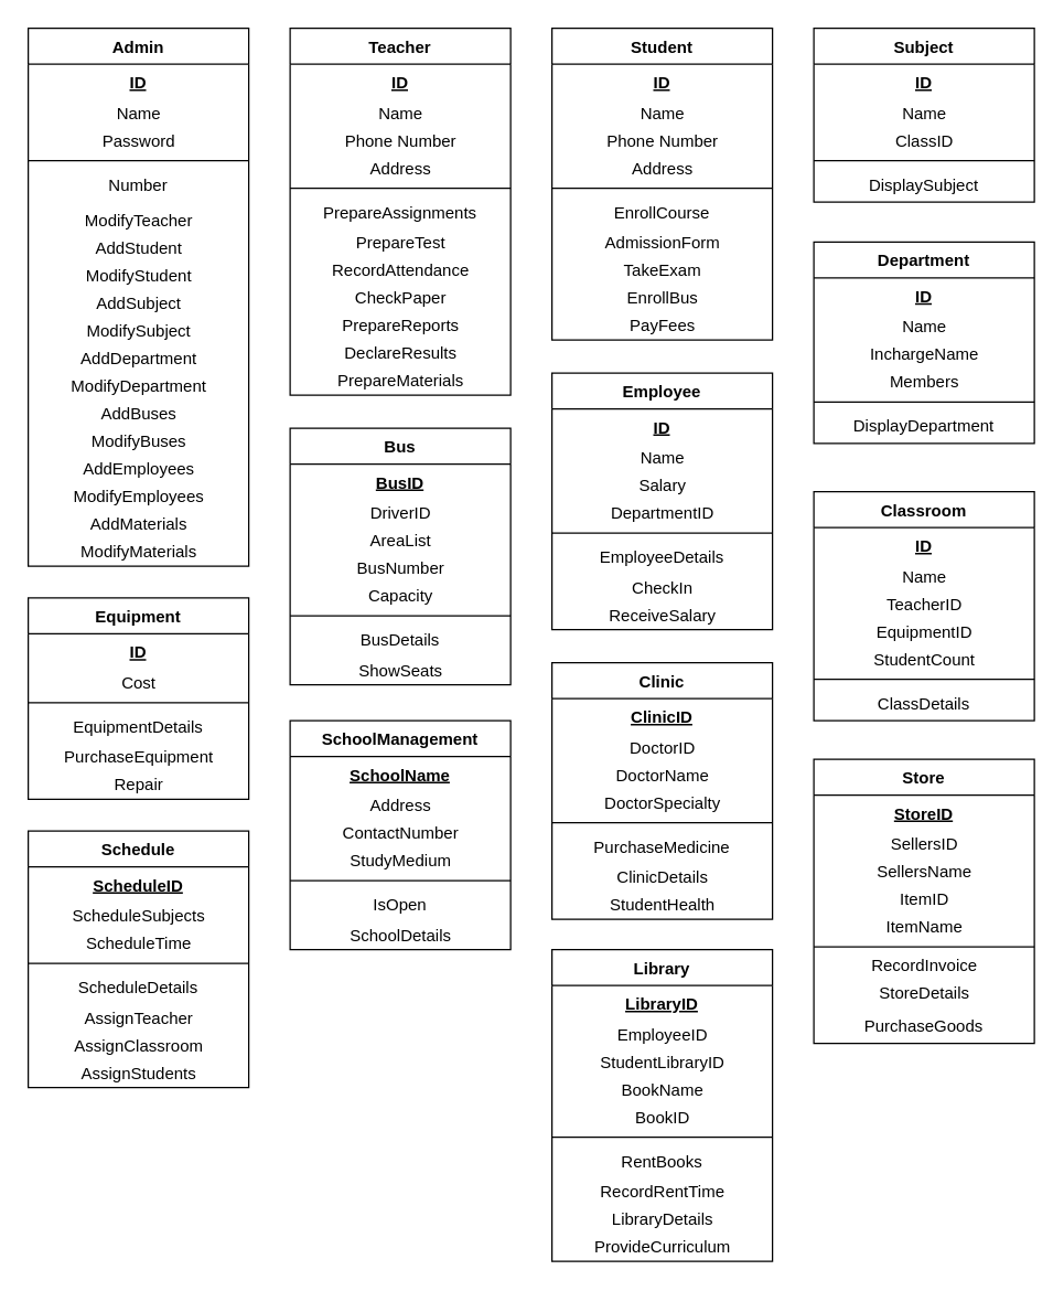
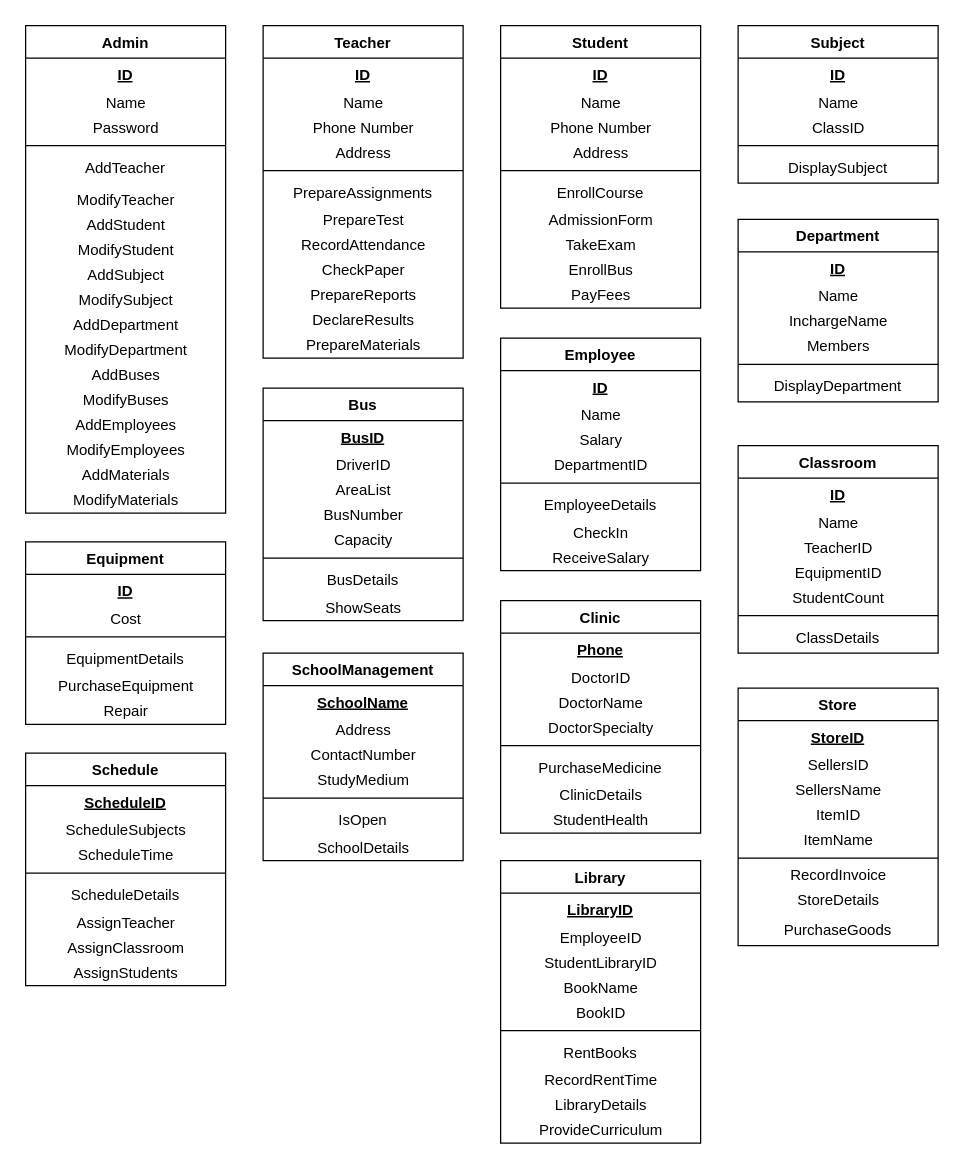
- <mxCell id="7" value="Number" style="text;strokeColor=none;fillColor=none;align=center;verticalAlign=top;spacingLeft=4;spacingRight=4;overflow=hidden;rotatable=0;points=[[0,0.5],[1,0.5]];portConstraint=eastwest;" vertex="1" parent="2"><mxGeometry y="100" width="160" height="30" as="geometry" /></mxCell>
+ <mxCell id="7" value="AddTeacher" style="text;strokeColor=none;fillColor=none;align=center;verticalAlign=top;spacingLeft=4;spacingRight=4;overflow=hidden;rotatable=0;points=[[0,0.5],[1,0.5]];portConstraint=eastwest;" vertex="1" parent="2"><mxGeometry y="100" width="160" height="30" as="geometry" /></mxCell>
- <mxCell id="100" value="ClinicID" style="text;strokeColor=none;fillColor=none;align=center;verticalAlign=top;spacingLeft=4;spacingRight=4;overflow=hidden;rotatable=0;points=[[0,0.5],[1,0.5]];portConstraint=eastwest;fontStyle=5" vertex="1" parent="99"><mxGeometry y="26" width="160" height="26" as="geometry" /></mxCell>
+ <mxCell id="100" value="Phone" style="text;strokeColor=none;fillColor=none;align=center;verticalAlign=top;spacingLeft=4;spacingRight=4;overflow=hidden;rotatable=0;points=[[0,0.5],[1,0.5]];portConstraint=eastwest;fontStyle=5" vertex="1" parent="99"><mxGeometry y="26" width="160" height="26" as="geometry" /></mxCell>
